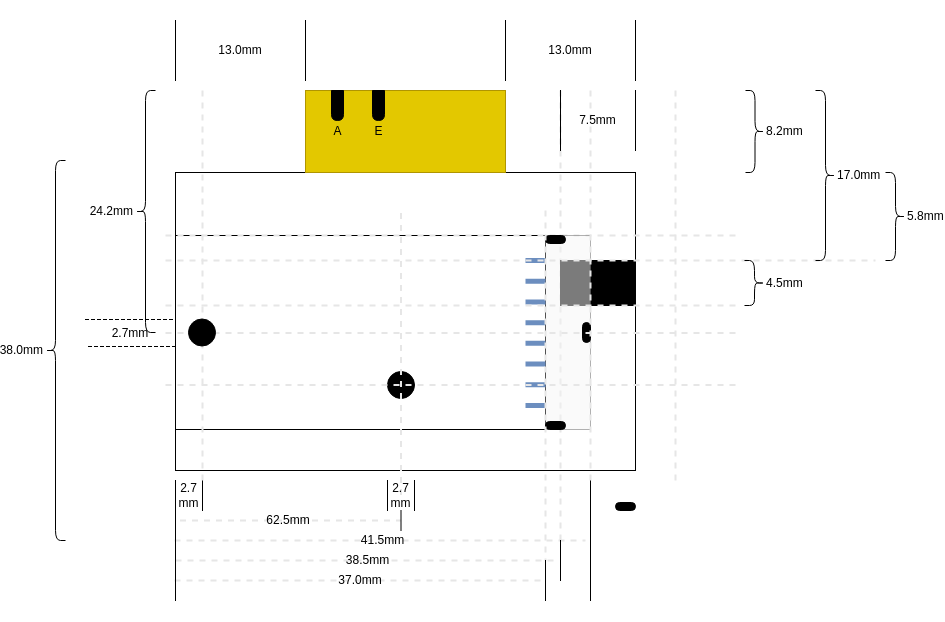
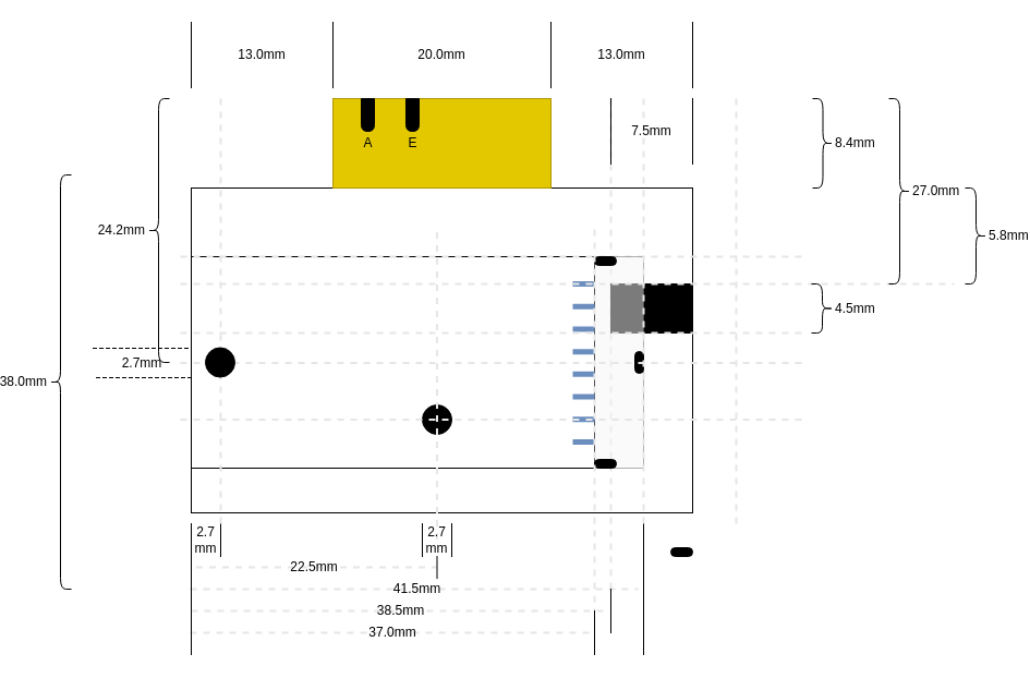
+ <mxCell id="27" value="20.0mm" style="shape=partialRectangle;whiteSpace=wrap;html=1;top=0;bottom=0;fillColor=none;" parent="1" vertex="1"><mxGeometry x="280" y="20" width="200" height="60" as="geometry" /></mxCell>
- <mxCell id="8" value="8.2mm" style="shape=curlyBracket;whiteSpace=wrap;html=1;rounded=1;flipH=1;labelPosition=right;verticalLabelPosition=middle;align=left;verticalAlign=middle;" parent="1" vertex="1"><mxGeometry x="720" width="19" height="82" as="geometry" y="90" /></mxCell>
+ <mxCell id="8" value="8.4mm" style="shape=curlyBracket;whiteSpace=wrap;html=1;rounded=1;flipH=1;labelPosition=right;verticalLabelPosition=middle;align=left;verticalAlign=middle;" parent="1" vertex="1"><mxGeometry x="720" width="19" height="82" as="geometry" y="90" /></mxCell>
- <mxCell id="29" value="17.0mm" style="shape=curlyBracket;whiteSpace=wrap;html=1;rounded=1;flipH=1;labelPosition=right;verticalLabelPosition=middle;align=left;verticalAlign=middle;" parent="1" vertex="1"><mxGeometry x="790" width="20" height="170" as="geometry" y="90" /></mxCell>
+ <mxCell id="29" value="27.0mm" style="shape=curlyBracket;whiteSpace=wrap;html=1;rounded=1;flipH=1;labelPosition=right;verticalLabelPosition=middle;align=left;verticalAlign=middle;" parent="1" vertex="1"><mxGeometry x="790" width="20" height="170" as="geometry" y="90" /></mxCell>
- <mxCell id="41" value="&lt;div&gt;62.5mm&lt;/div&gt;" style="shape=partialRectangle;whiteSpace=wrap;html=1;top=0;bottom=0;fillColor=none;" parent="1" vertex="1"><mxGeometry y="510" width="225.5" height="20" as="geometry" x="150" /></mxCell>
+ <mxCell id="41" value="&lt;div&gt;22.5mm&lt;/div&gt;" style="shape=partialRectangle;whiteSpace=wrap;html=1;top=0;bottom=0;fillColor=none;" parent="1" vertex="1"><mxGeometry y="510" width="225.5" height="20" as="geometry" x="150" /></mxCell>
